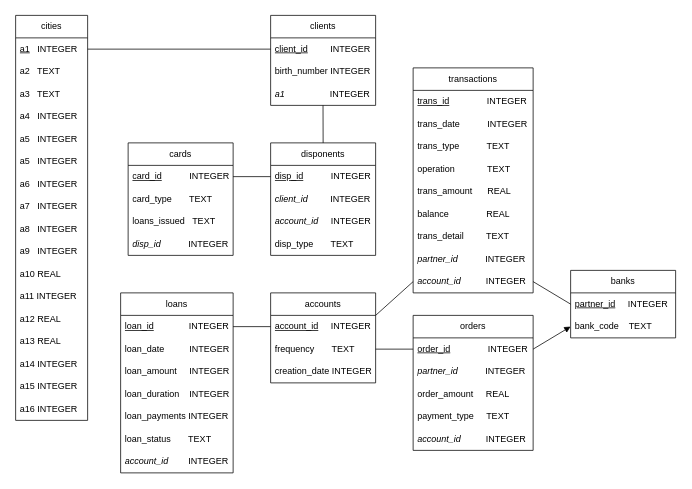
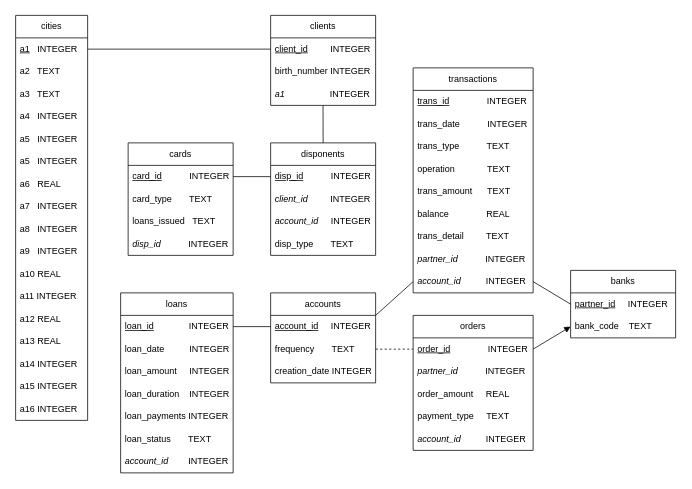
- <mxCell id="9" value="a6 &amp;nbsp; INTEGER" style="text;strokeColor=none;fillColor=none;align=left;verticalAlign=middle;spacingLeft=4;spacingRight=4;overflow=hidden;points=[[0,0.5],[1,0.5]];portConstraint=eastwest;rotatable=0;whiteSpace=wrap;html=1;" parent="2" vertex="1"><mxGeometry y="210" width="96" height="30" as="geometry" /></mxCell>
+ <mxCell id="9" value="a6 &amp;nbsp; REAL" style="text;strokeColor=none;fillColor=none;align=left;verticalAlign=middle;spacingLeft=4;spacingRight=4;overflow=hidden;points=[[0,0.5],[1,0.5]];portConstraint=eastwest;rotatable=0;whiteSpace=wrap;html=1;" parent="2" vertex="1"><mxGeometry y="210" width="96" height="30" as="geometry" /></mxCell>
- <mxCell id="51" value="trans_amount &amp;nbsp; &amp;nbsp;&amp;nbsp; REAL" style="text;strokeColor=none;fillColor=none;align=left;verticalAlign=middle;spacingLeft=4;spacingRight=4;overflow=hidden;points=[[0,0.5],[1,0.5]];portConstraint=eastwest;rotatable=0;whiteSpace=wrap;html=1;" parent="46" vertex="1"><mxGeometry y="150" width="160" height="30" as="geometry" /></mxCell>
+ <mxCell id="51" value="trans_amount &amp;nbsp; &amp;nbsp;&amp;nbsp; TEXT" style="text;strokeColor=none;fillColor=none;align=left;verticalAlign=middle;spacingLeft=4;spacingRight=4;overflow=hidden;points=[[0,0.5],[1,0.5]];portConstraint=eastwest;rotatable=0;whiteSpace=wrap;html=1;" parent="46" vertex="1"><mxGeometry y="150" width="160" height="30" as="geometry" /></mxCell>
- <mxCell id="67" value="" style="endArrow=none;html=1;rounded=0;entryX=0;entryY=0.5;entryDx=0;entryDy=0;exitX=1;exitY=0.5;exitDx=0;exitDy=0;" parent="1" source="36" target="57" edge="1"><mxGeometry width="50" height="50" relative="1" as="geometry"><mxPoint x="440" y="430" as="sourcePoint" /><mxPoint x="490" y="380" as="targetPoint" /></mxGeometry></mxCell>
+ <mxCell id="67" value="" style="endArrow=none;html=1;rounded=0;entryX=0;entryY=0.5;entryDx=0;entryDy=0;exitX=1;exitY=0.5;exitDx=0;exitDy=0;dashed=1;" parent="1" source="36" target="57" edge="1"><mxGeometry width="50" height="50" relative="1" as="geometry"><mxPoint x="440" y="430" as="sourcePoint" /><mxPoint x="490" y="380" as="targetPoint" /></mxGeometry></mxCell>
